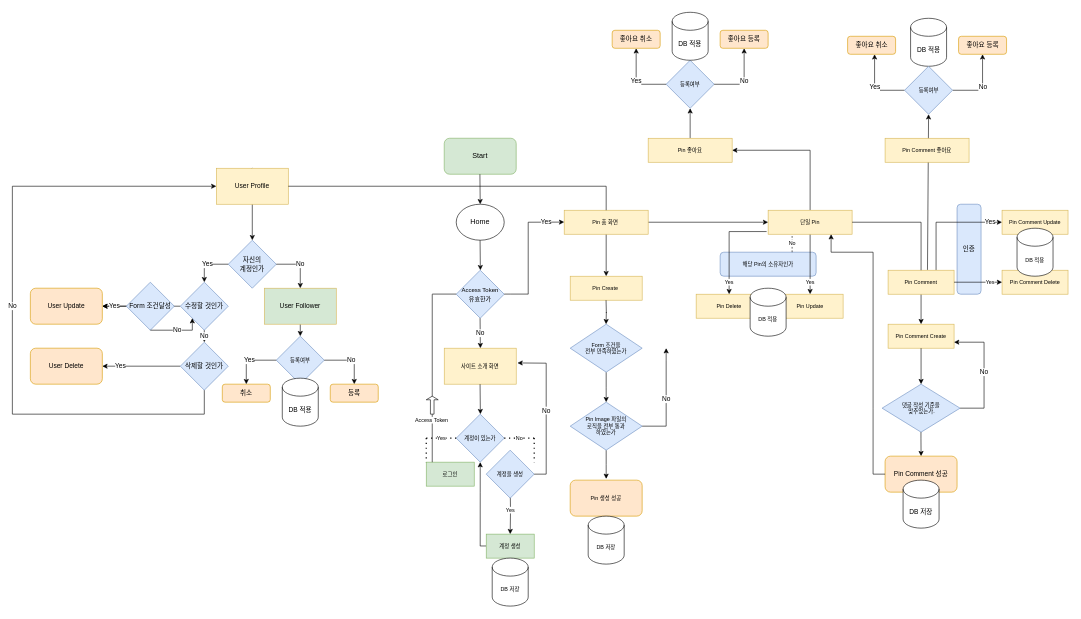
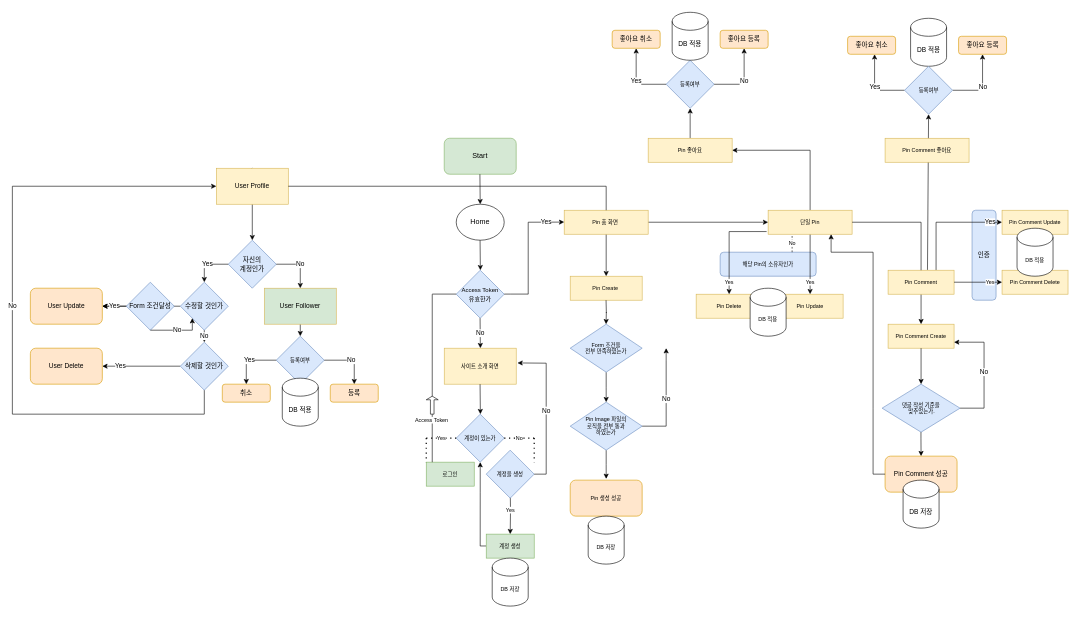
- <mxCell id="2" value="인증" style="rounded=1;whiteSpace=wrap;html=1;fontFamily=Helvetica;fontSize=11;fillColor=#dae8fc;strokeColor=#6c8ebf;" vertex="1" parent="1"><mxGeometry x="1595" y="340" width="40" height="150" as="geometry" /></mxCell>
+ <mxCell id="2" value="인증" style="rounded=1;whiteSpace=wrap;html=1;fontFamily=Helvetica;fontSize=11;fillColor=#dae8fc;strokeColor=#6c8ebf;" vertex="1" parent="1"><mxGeometry x="1620" y="350" width="40" height="150" as="geometry" /></mxCell>
